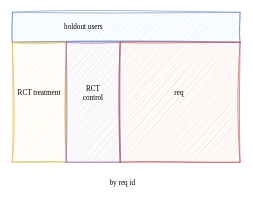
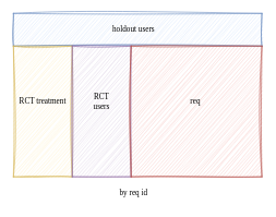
- <mxCell id="7" value="holdout users" style="text;html=1;align=center;verticalAlign=middle;whiteSpace=wrap;rounded=0;fontFamily=Comic Sans MS;sketch=1;curveFitting=1;jiggle=2;" vertex="1" parent="1"><mxGeometry x="101" y="30" width="76" height="30" as="geometry" /></mxCell>
+ <mxCell id="7" value="holdout users" style="text;html=1;align=center;verticalAlign=middle;whiteSpace=wrap;rounded=0;fontFamily=Comic Sans MS;sketch=1;curveFitting=1;jiggle=2;" vertex="1" parent="1"><mxGeometry x="166" y="30" width="76" height="30" as="geometry" /></mxCell>
- <mxCell id="9" value="RCT &lt;br&gt;control" style="text;html=1;align=center;verticalAlign=middle;whiteSpace=wrap;rounded=0;fontFamily=Comic Sans MS;sketch=1;curveFitting=1;jiggle=2;" vertex="1" parent="1"><mxGeometry x="117" y="140" width="76" height="30" as="geometry" /></mxCell>
+ <mxCell id="9" value="RCT &lt;br&gt;users" style="text;html=1;align=center;verticalAlign=middle;whiteSpace=wrap;rounded=0;fontFamily=Comic Sans MS;sketch=1;curveFitting=1;jiggle=2;" vertex="1" parent="1"><mxGeometry x="117" y="140" width="76" height="30" as="geometry" /></mxCell>
- <mxCell id="6" value="by req id" style="text;html=1;align=center;verticalAlign=middle;whiteSpace=wrap;rounded=0;fontFamily=Comic Sans MS;sketch=1;curveFitting=1;jiggle=2;" vertex="1" parent="1"><mxGeometry x="174" y="290" width="60" height="30" as="geometry" /></mxCell>
+ <mxCell id="6" value="by req id" style="text;html=1;align=center;verticalAlign=middle;whiteSpace=wrap;rounded=0;fontFamily=Comic Sans MS;sketch=1;curveFitting=1;jiggle=2;" vertex="1" parent="1"><mxGeometry x="174" y="280" width="60" height="30" as="geometry" /></mxCell>
